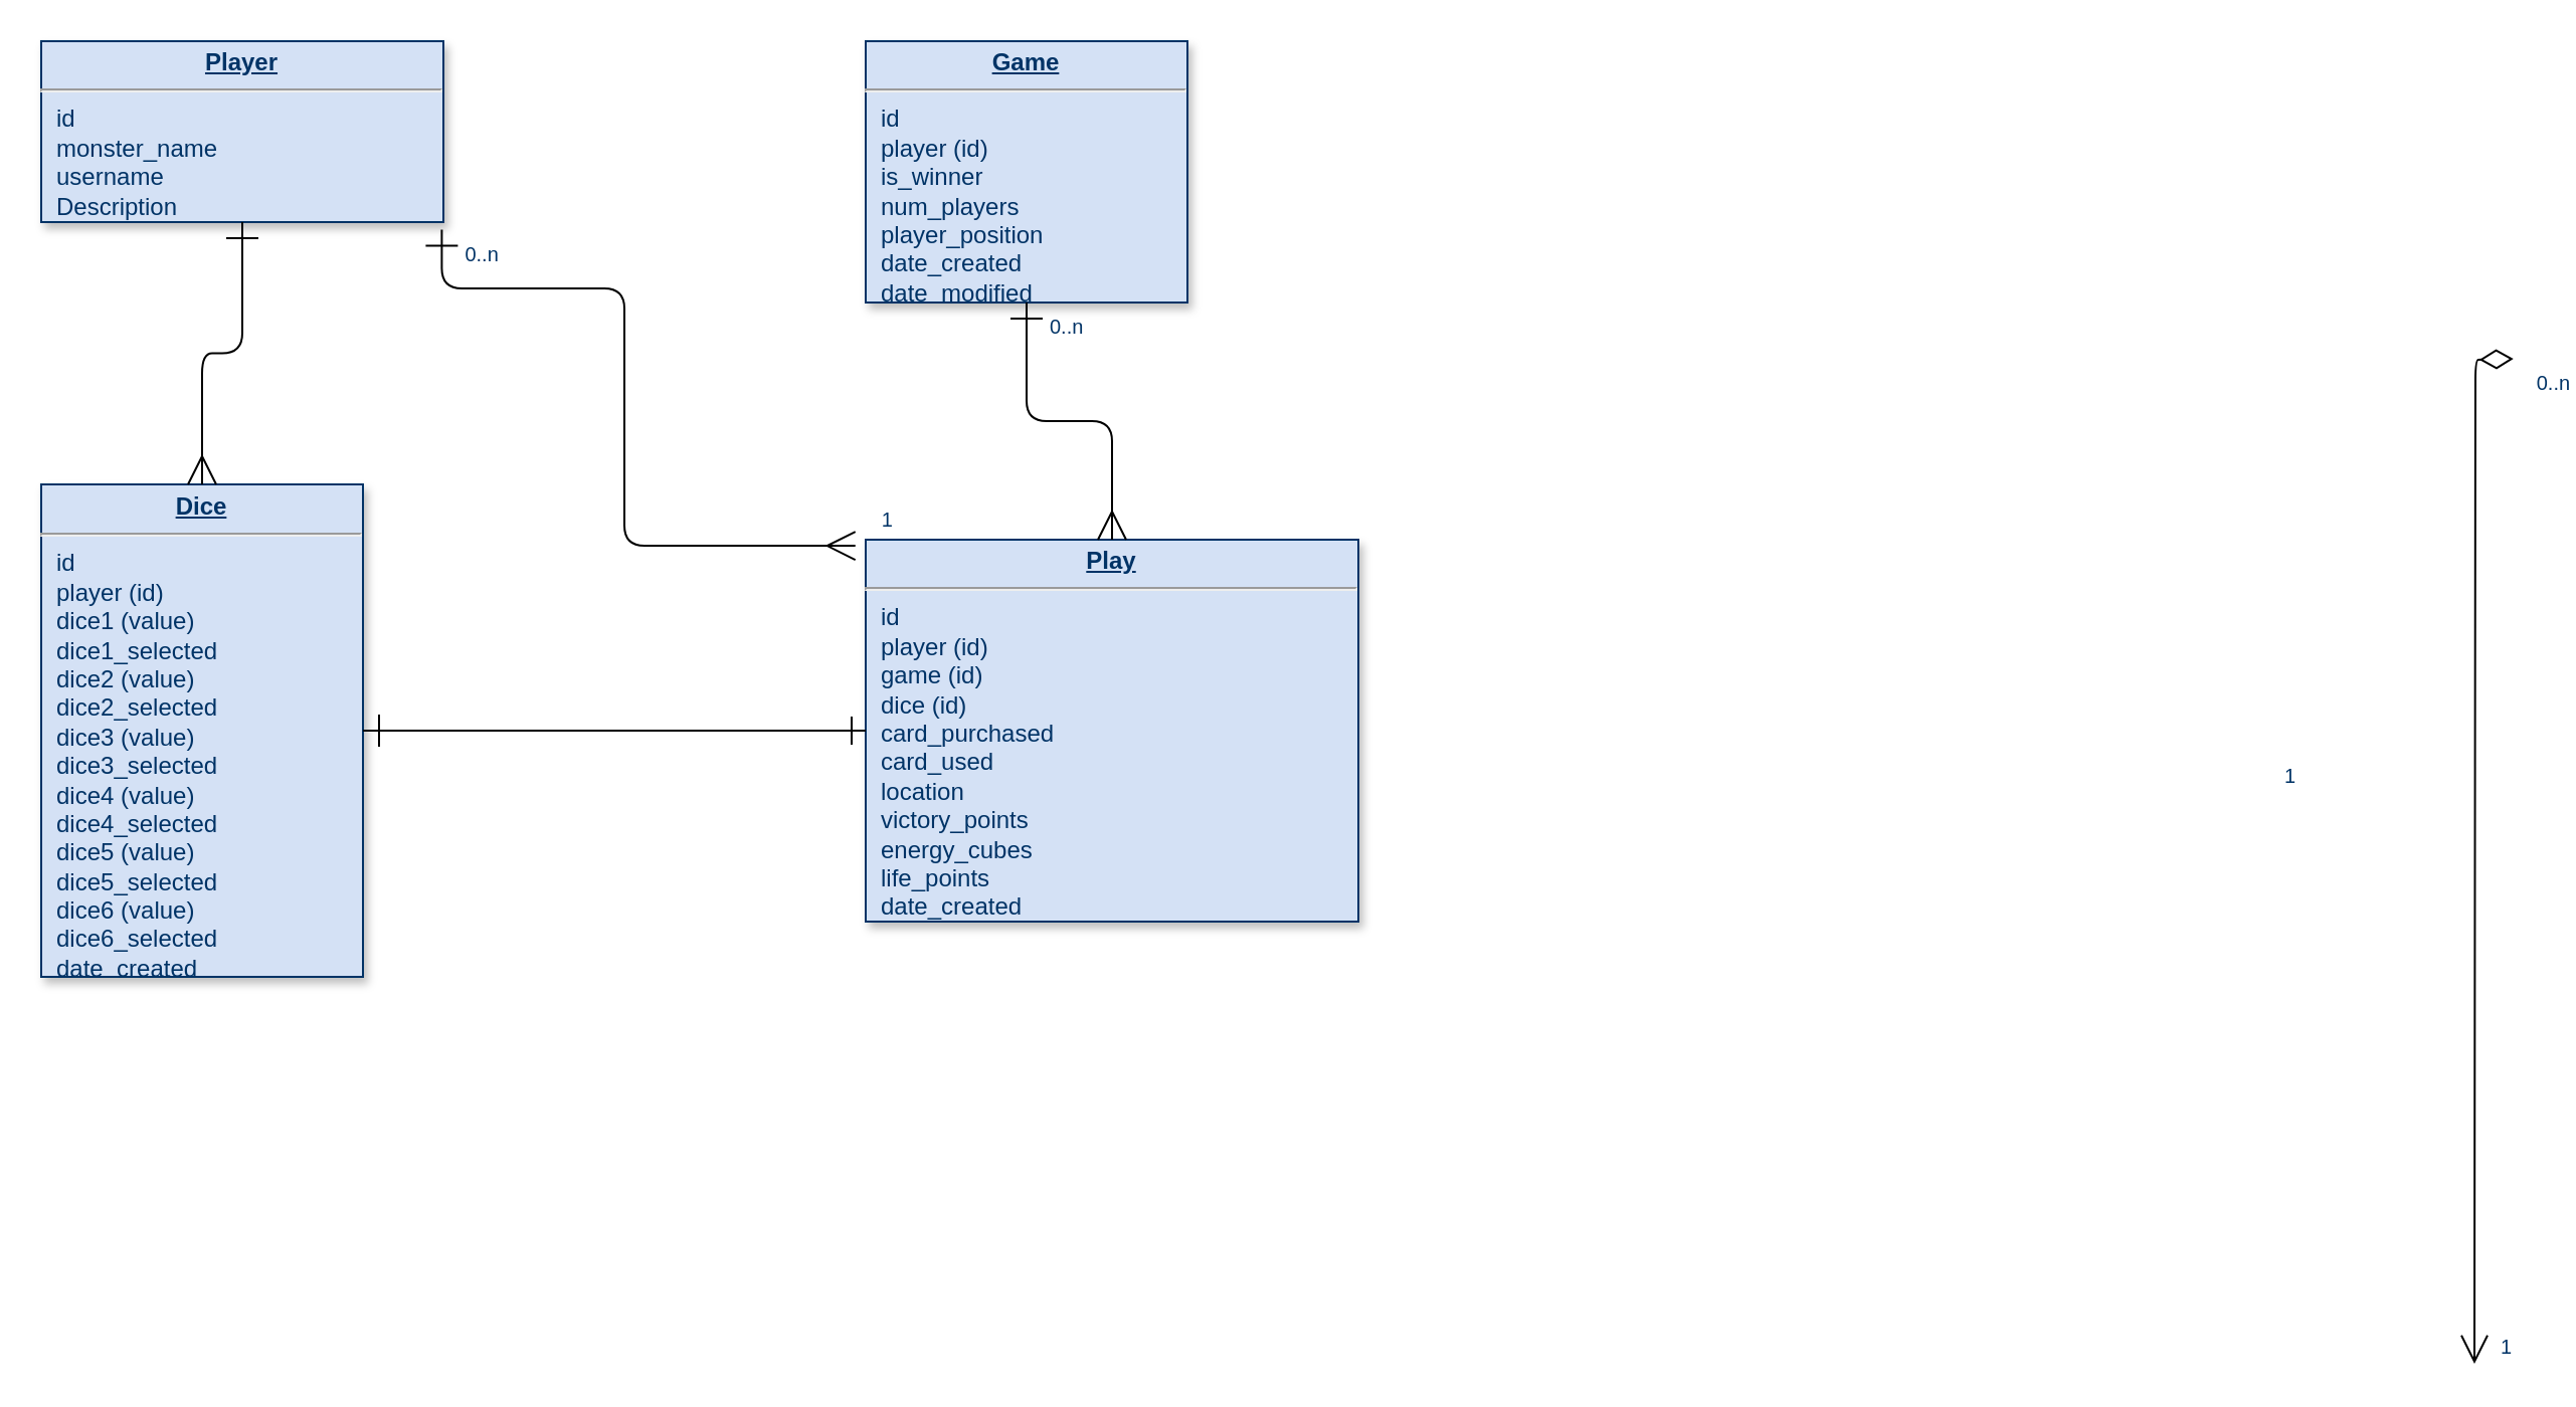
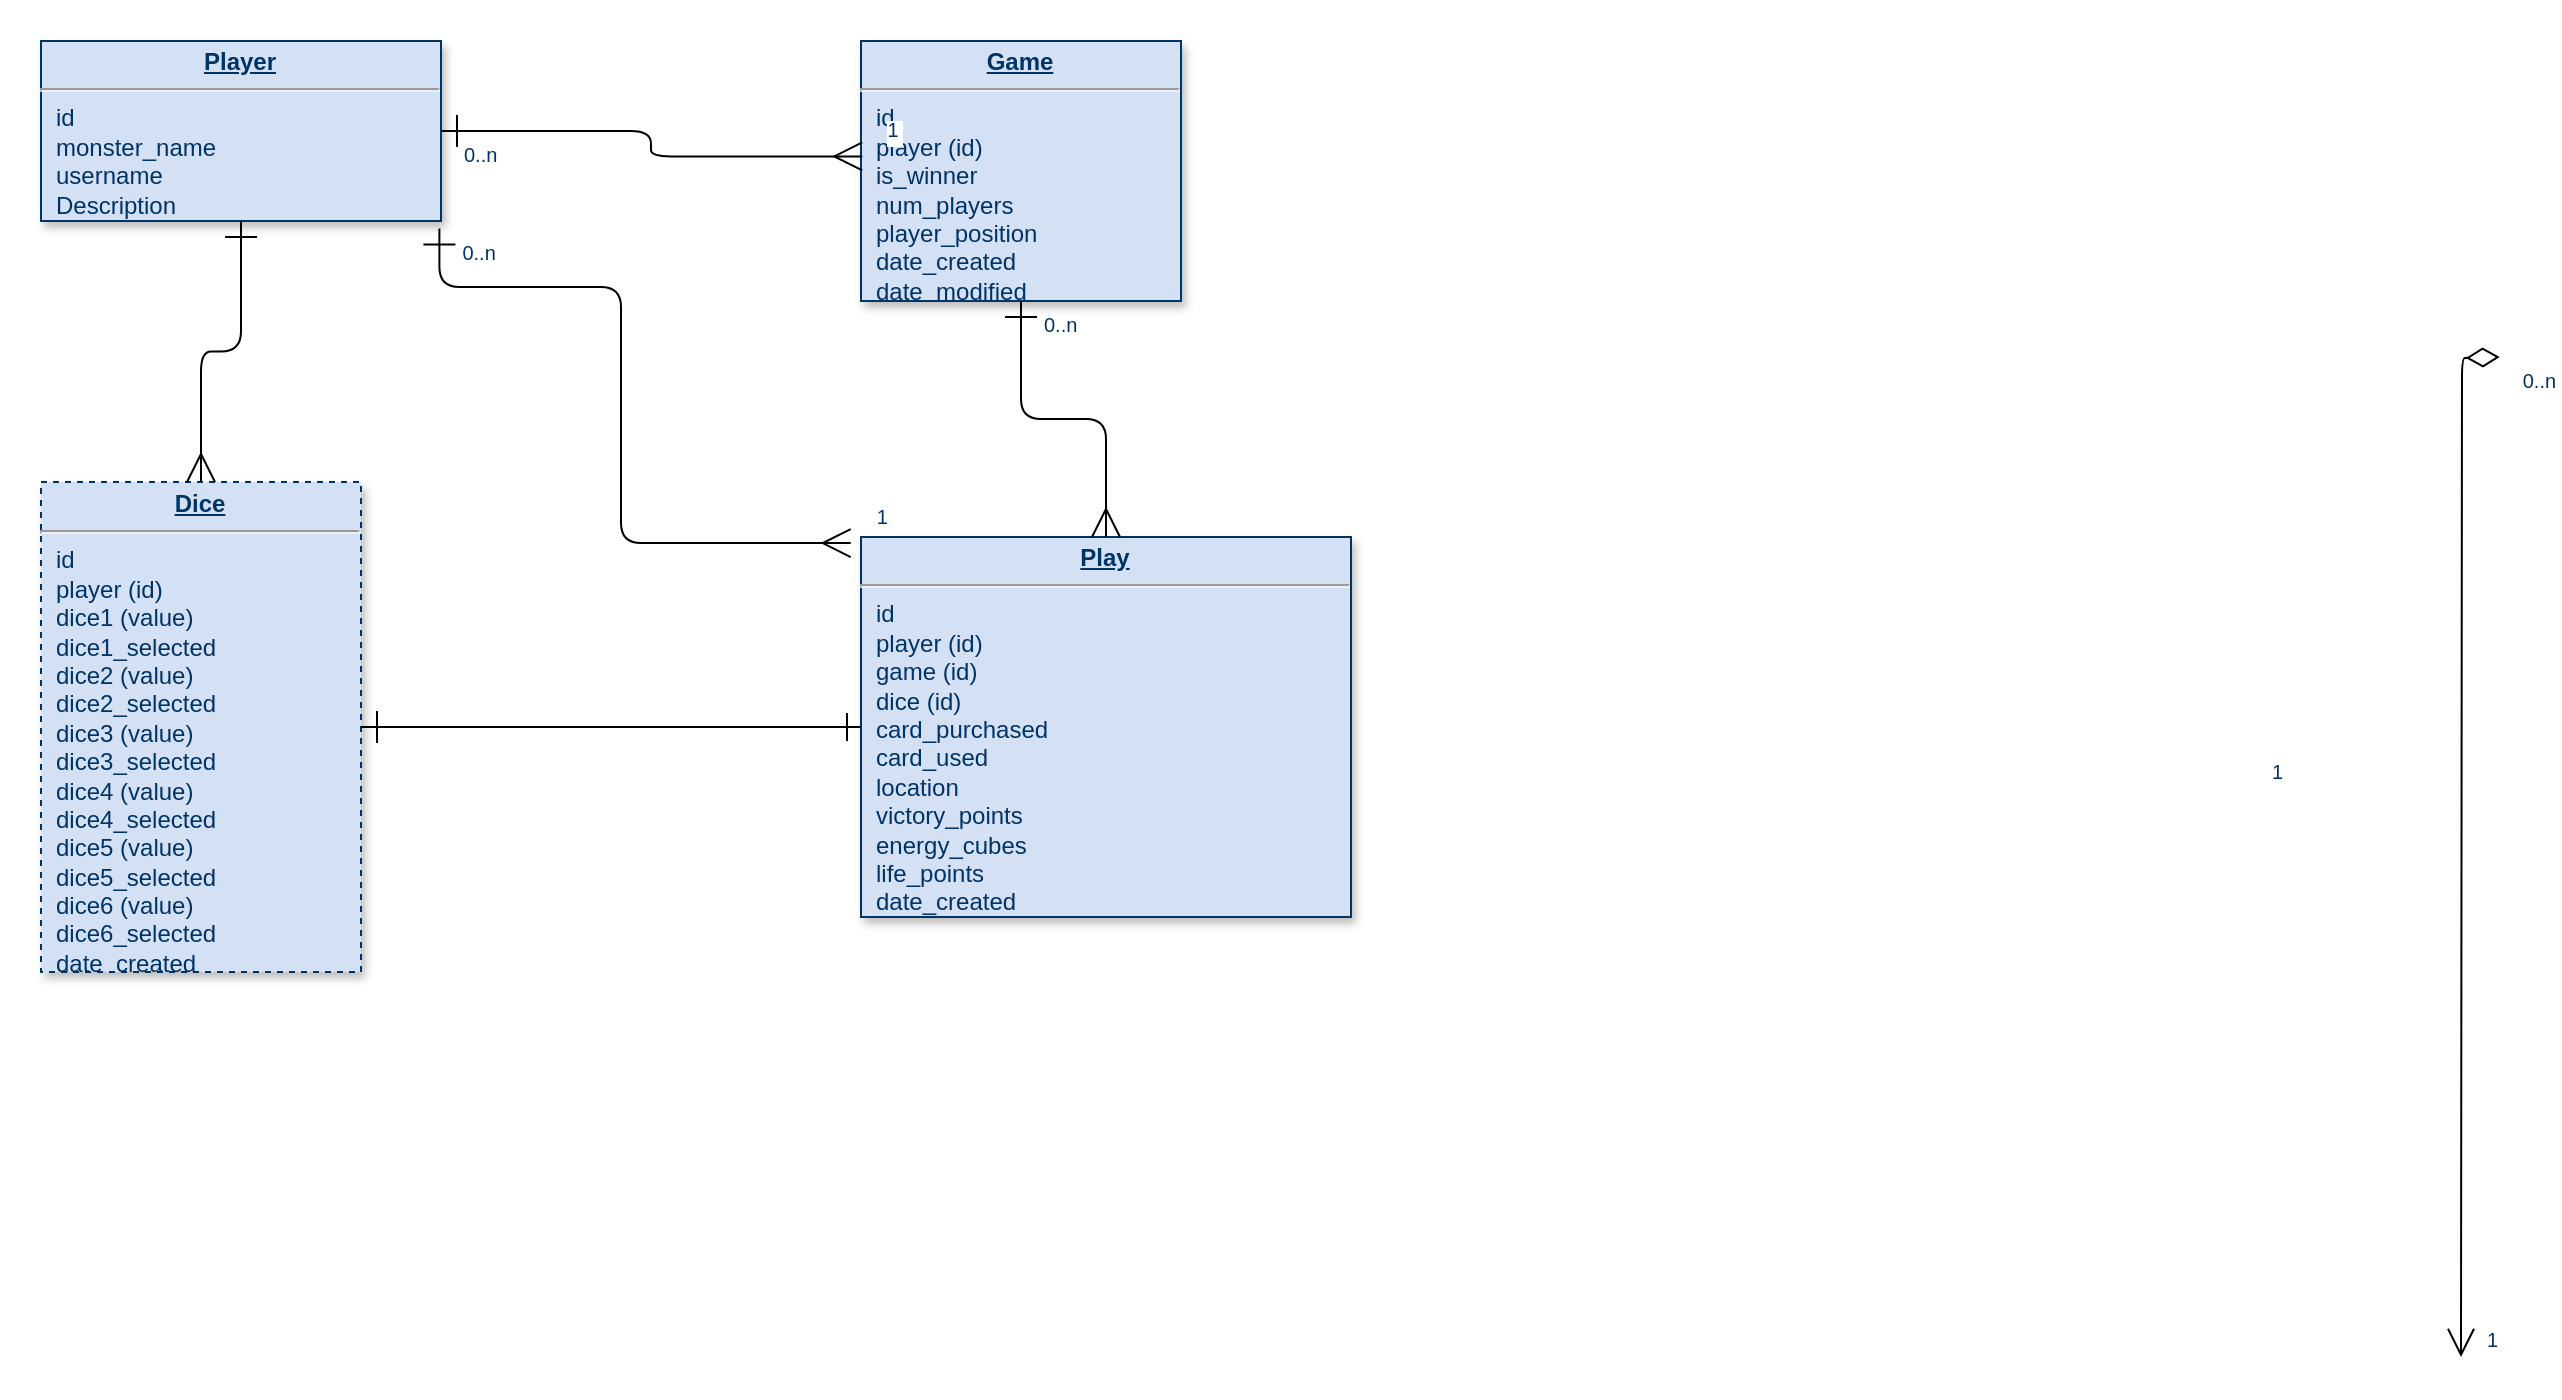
+ <mxCell id="14" value="" style="endArrow=ERmany;endSize=12;startArrow=ERone;startSize=14;startFill=0;edgeStyle=orthogonalEdgeStyle;exitX=1;exitY=0.5;exitDx=0;exitDy=0;entryX=0.004;entryY=0.444;entryDx=0;entryDy=0;entryPerimeter=0;endFill=0;" edge="1" parent="1" source="5" target="2"><mxGeometry x="720" y="380" as="geometry"><mxPoint x="200" y="178" as="sourcePoint" /><mxPoint x="200" y="280.5" as="targetPoint" /></mxGeometry></mxCell>
+ <mxCell id="15" value="0..n" style="resizable=0;align=left;verticalAlign=top;labelBackgroundColor=#ffffff;fontSize=10;strokeColor=#003366;shadow=1;fillColor=#D4E1F5;fontColor=#003366" connectable="0" vertex="1" parent="14"><mxGeometry x="-1" relative="1" as="geometry"><mxPoint x="10" as="offset" /></mxGeometry></mxCell>
+ <mxCell id="16" value="1" style="resizable=0;align=right;verticalAlign=top;labelBackgroundColor=#ffffff;fontSize=10;strokeColor=#003366;shadow=1;fillColor=#D4E1F5;fontColor=#003366" connectable="0" vertex="1" parent="14"><mxGeometry x="1" relative="1" as="geometry"><mxPoint x="20" y="-25.0" as="offset" /></mxGeometry></mxCell>
- <mxCell id="4" value="&lt;p style=&quot;margin: 0px ; margin-top: 4px ; text-align: center ; text-decoration: underline&quot;&gt;&lt;b&gt;Dice&lt;/b&gt;&lt;/p&gt;&lt;hr&gt;&lt;p style=&quot;margin: 0px ; margin-left: 8px&quot;&gt;id&lt;/p&gt;&lt;p style=&quot;margin: 0px ; margin-left: 8px&quot;&gt;player (id)&lt;/p&gt;&lt;p style=&quot;margin: 0px ; margin-left: 8px&quot;&gt;dice1 (value)&lt;/p&gt;&lt;p style=&quot;margin: 0px ; margin-left: 8px&quot;&gt;dice1_selected&lt;br&gt;&lt;/p&gt;&lt;p style=&quot;margin: 0px ; margin-left: 8px&quot;&gt;dice2 (value)&lt;/p&gt;&lt;p style=&quot;margin: 0px ; margin-left: 8px&quot;&gt;dice2_selected&lt;br&gt;&lt;/p&gt;&lt;p style=&quot;margin: 0px 0px 0px 8px&quot;&gt;dice3 (value)&lt;/p&gt;&lt;p style=&quot;margin: 0px 0px 0px 8px&quot;&gt;dice3_selected&lt;/p&gt;&lt;p style=&quot;margin: 0px 0px 0px 8px&quot;&gt;dice4 (value)&lt;/p&gt;&lt;p style=&quot;margin: 0px 0px 0px 8px&quot;&gt;dice4_selected&lt;/p&gt;&lt;p style=&quot;margin: 0px 0px 0px 8px&quot;&gt;dice5 (value)&lt;/p&gt;&lt;p style=&quot;margin: 0px 0px 0px 8px&quot;&gt;dice5_selected&lt;/p&gt;&lt;p style=&quot;margin: 0px 0px 0px 8px&quot;&gt;dice6 (value)&lt;/p&gt;&lt;p style=&quot;margin: 0px 0px 0px 8px&quot;&gt;dice6_selected&lt;/p&gt;&lt;p style=&quot;margin: 0px 0px 0px 8px&quot;&gt;date_created&lt;br&gt;&lt;/p&gt;" style="verticalAlign=top;align=left;overflow=fill;fontSize=12;fontFamily=Helvetica;html=1;strokeColor=#003366;shadow=1;fillColor=#D4E1F5;fontColor=#003366" parent="1" vertex="1"><mxGeometry x="20" y="240.5" width="160" height="245" as="geometry" /></mxCell>
+ <mxCell id="4" value="&lt;p style=&quot;margin: 0px ; margin-top: 4px ; text-align: center ; text-decoration: underline&quot;&gt;&lt;b&gt;Dice&lt;/b&gt;&lt;/p&gt;&lt;hr&gt;&lt;p style=&quot;margin: 0px ; margin-left: 8px&quot;&gt;id&lt;/p&gt;&lt;p style=&quot;margin: 0px ; margin-left: 8px&quot;&gt;player (id)&lt;/p&gt;&lt;p style=&quot;margin: 0px ; margin-left: 8px&quot;&gt;dice1 (value)&lt;/p&gt;&lt;p style=&quot;margin: 0px ; margin-left: 8px&quot;&gt;dice1_selected&lt;br&gt;&lt;/p&gt;&lt;p style=&quot;margin: 0px ; margin-left: 8px&quot;&gt;dice2 (value)&lt;/p&gt;&lt;p style=&quot;margin: 0px ; margin-left: 8px&quot;&gt;dice2_selected&lt;br&gt;&lt;/p&gt;&lt;p style=&quot;margin: 0px 0px 0px 8px&quot;&gt;dice3 (value)&lt;/p&gt;&lt;p style=&quot;margin: 0px 0px 0px 8px&quot;&gt;dice3_selected&lt;/p&gt;&lt;p style=&quot;margin: 0px 0px 0px 8px&quot;&gt;dice4 (value)&lt;/p&gt;&lt;p style=&quot;margin: 0px 0px 0px 8px&quot;&gt;dice4_selected&lt;/p&gt;&lt;p style=&quot;margin: 0px 0px 0px 8px&quot;&gt;dice5 (value)&lt;/p&gt;&lt;p style=&quot;margin: 0px 0px 0px 8px&quot;&gt;dice5_selected&lt;/p&gt;&lt;p style=&quot;margin: 0px 0px 0px 8px&quot;&gt;dice6 (value)&lt;/p&gt;&lt;p style=&quot;margin: 0px 0px 0px 8px&quot;&gt;dice6_selected&lt;/p&gt;&lt;p style=&quot;margin: 0px 0px 0px 8px&quot;&gt;date_created&lt;br&gt;&lt;/p&gt;" style="verticalAlign=top;align=left;overflow=fill;fontSize=12;fontFamily=Helvetica;html=1;strokeColor=#003366;shadow=1;fillColor=#D4E1F5;fontColor=#003366;dashed=1;" parent="1" vertex="1"><mxGeometry x="20" y="240.5" width="160" height="245" as="geometry" /></mxCell>
